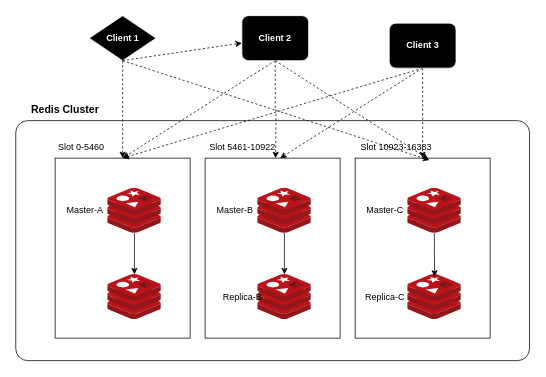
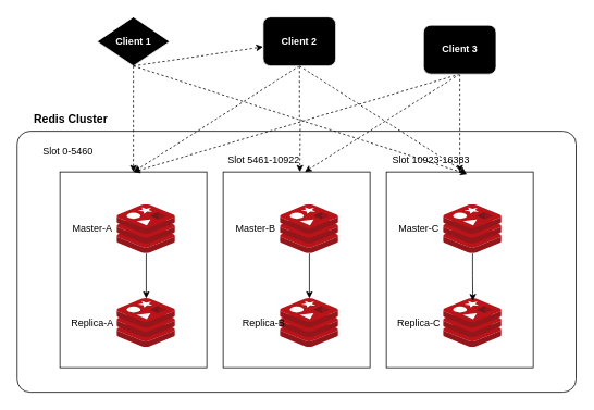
- <mxCell id="21" value="Slot 0-5460" style="text;html=1;align=center;verticalAlign=middle;whiteSpace=wrap;rounded=0;" parent="1" vertex="1"><mxGeometry x="73" y="180" width="70" height="30" as="geometry" /></mxCell>
+ <mxCell id="21" value="Slot 0-5460" style="text;html=1;align=center;verticalAlign=middle;whiteSpace=wrap;rounded=0;" parent="1" vertex="1"><mxGeometry x="48" y="170" width="70" height="30" as="geometry" /></mxCell>
+ <mxCell id="18" value="Replica-A" style="text;html=1;align=center;verticalAlign=middle;whiteSpace=wrap;rounded=0;" parent="1" vertex="1"><mxGeometry x="83" y="380" width="60" height="30" as="geometry" /></mxCell>
